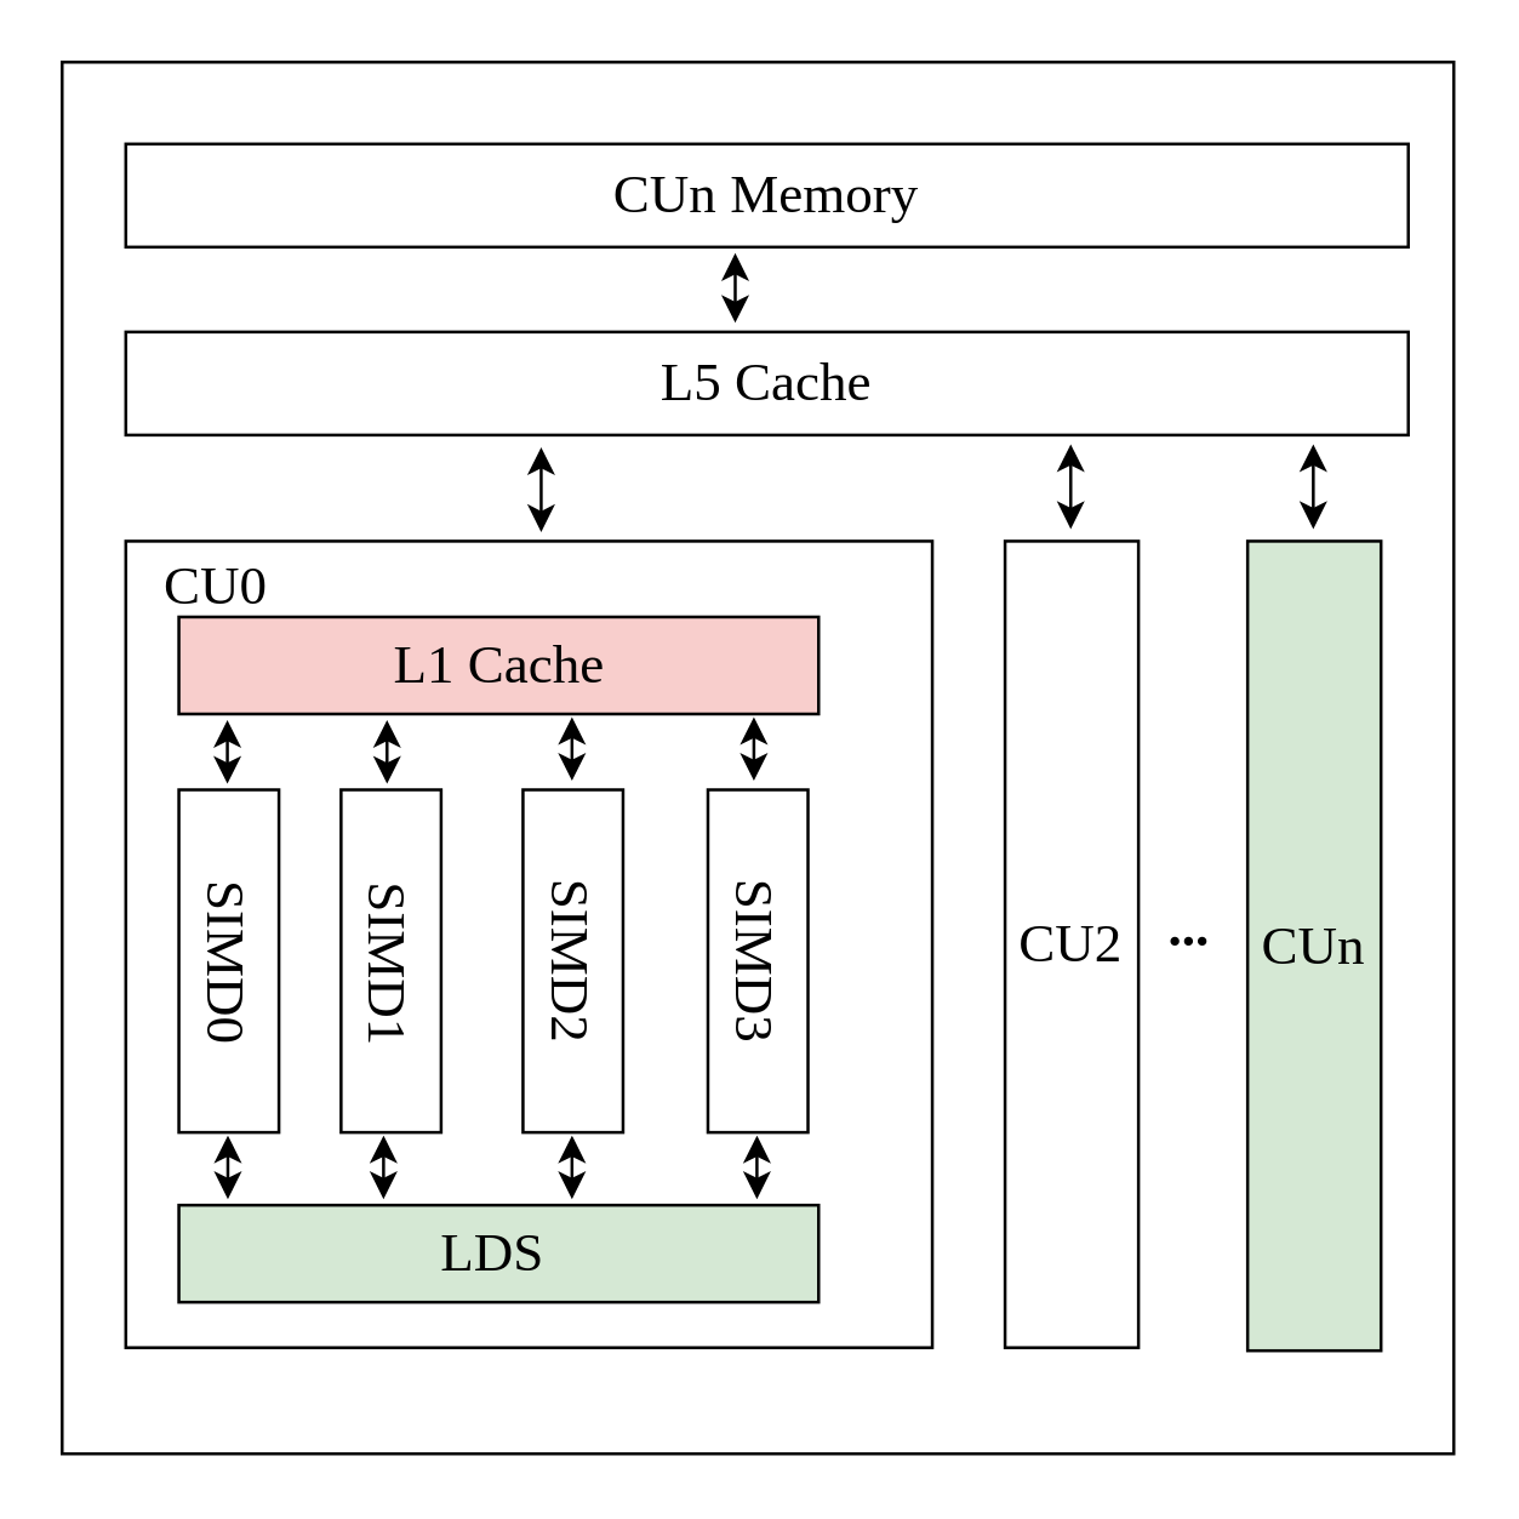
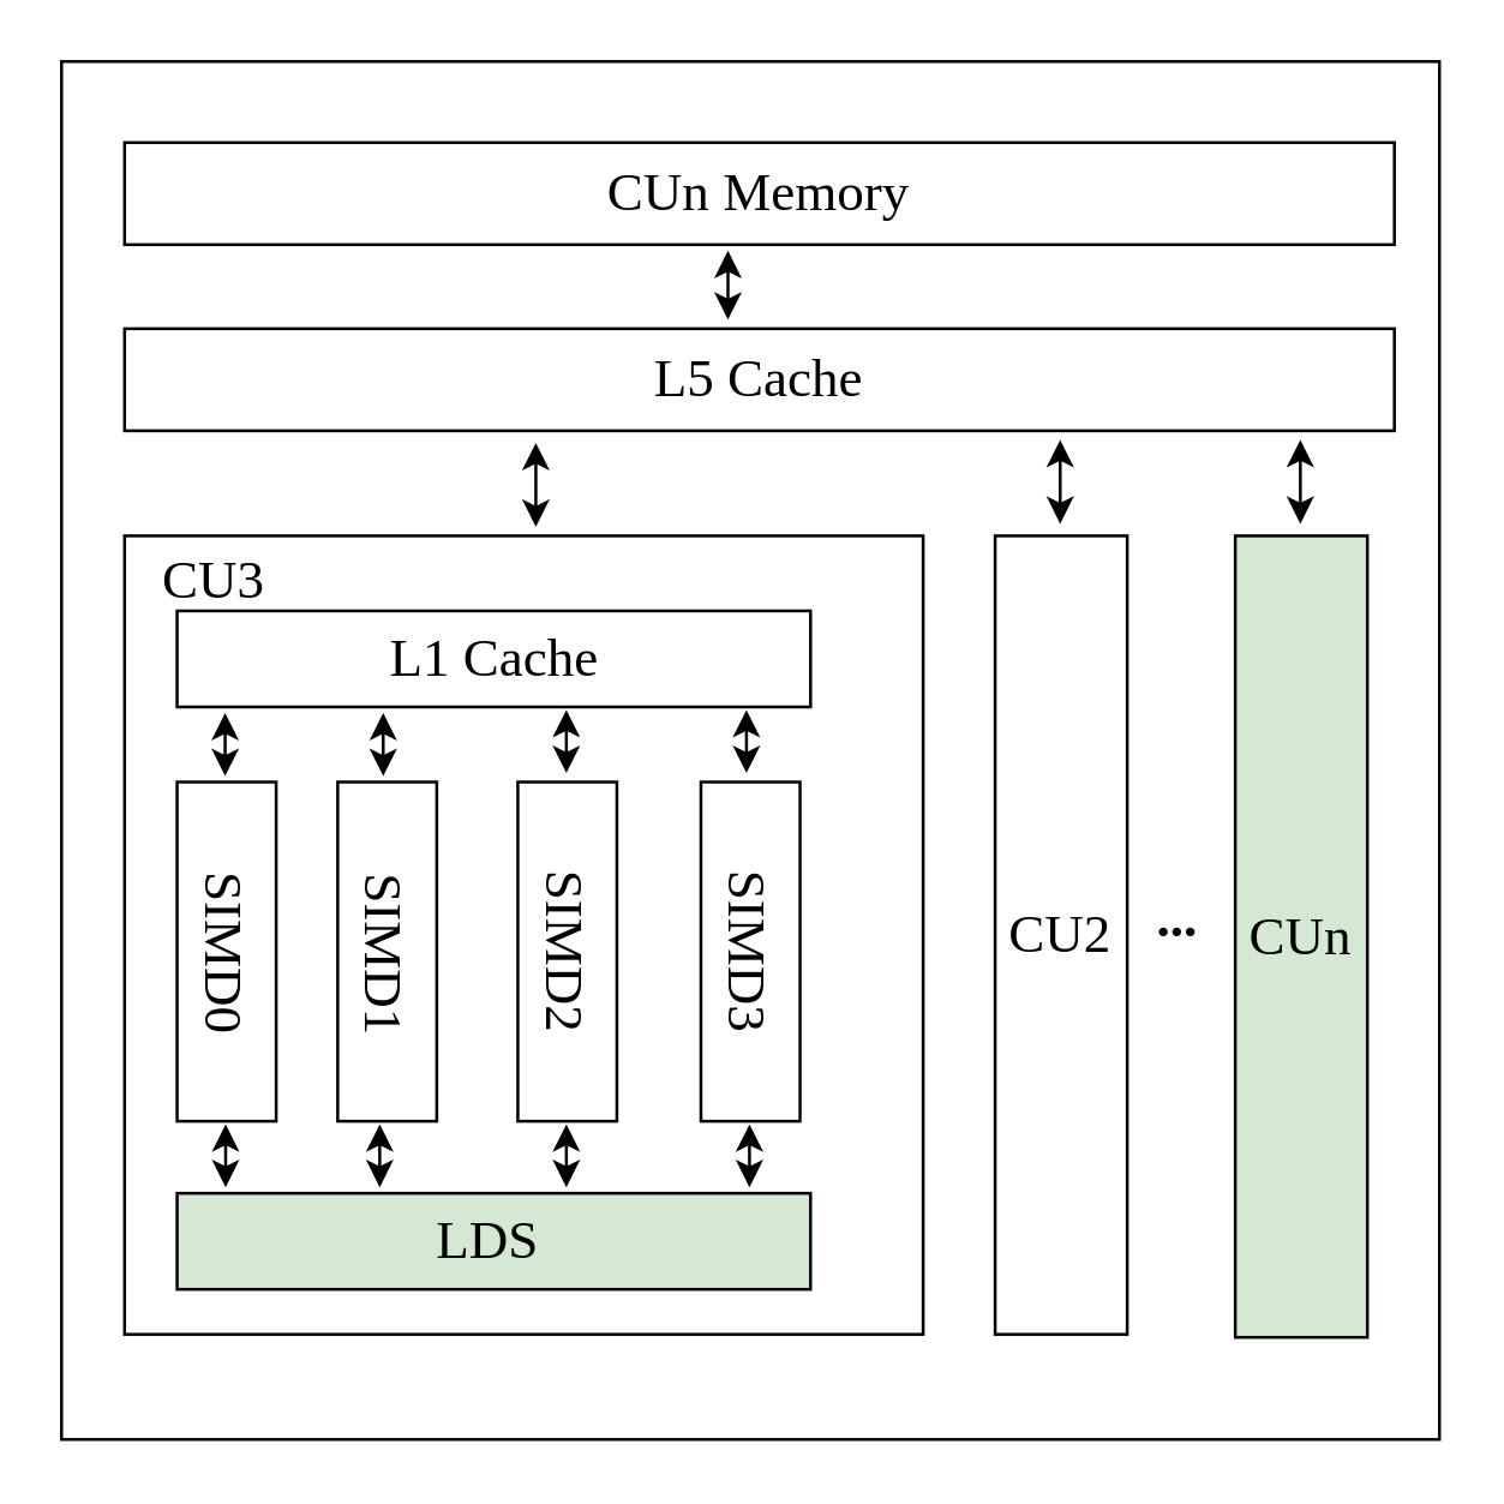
- <mxCell id="14" value="&lt;font style=&quot;font-size: 18px;&quot; face=&quot;Times New Roman&quot;&gt;CU0&lt;/font&gt;" style="text;html=1;strokeColor=none;fillColor=none;align=center;verticalAlign=middle;whiteSpace=wrap;rounded=0;" vertex="1" parent="1"><mxGeometry x="41" y="178" width="60" height="30" as="geometry" /></mxCell>
+ <mxCell id="14" value="&lt;font style=&quot;font-size: 18px;&quot; face=&quot;Times New Roman&quot;&gt;CU3&lt;/font&gt;" style="text;html=1;strokeColor=none;fillColor=none;align=center;verticalAlign=middle;whiteSpace=wrap;rounded=0;" vertex="1" parent="1"><mxGeometry x="41" y="178" width="60" height="30" as="geometry" /></mxCell>
- <mxCell id="8" value="&lt;font style=&quot;font-size: 18px;&quot; face=&quot;Times New Roman&quot;&gt;L1 Cache&lt;/font&gt;" style="rounded=0;whiteSpace=wrap;html=1;fillColor=#f8cecc;" vertex="1" parent="1"><mxGeometry x="58.5" y="203" width="211" height="32" as="geometry" /></mxCell>
+ <mxCell id="8" value="&lt;font style=&quot;font-size: 18px;&quot; face=&quot;Times New Roman&quot;&gt;L1 Cache&lt;/font&gt;" style="rounded=0;whiteSpace=wrap;html=1;" vertex="1" parent="1"><mxGeometry x="58.5" y="203" width="211" height="32" as="geometry" /></mxCell>
